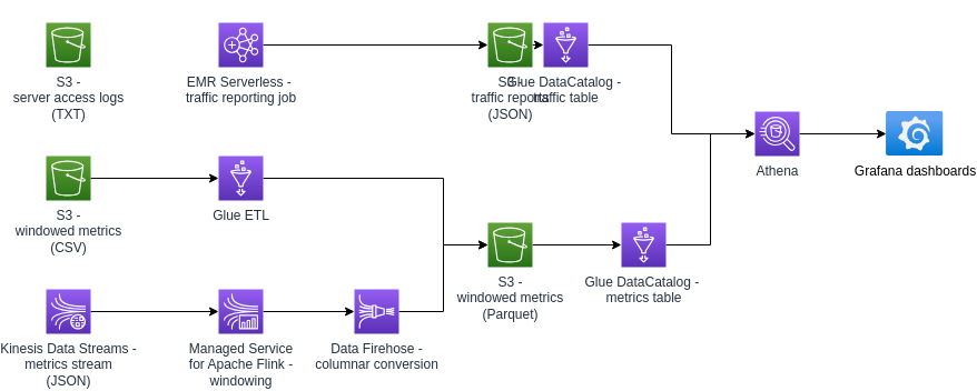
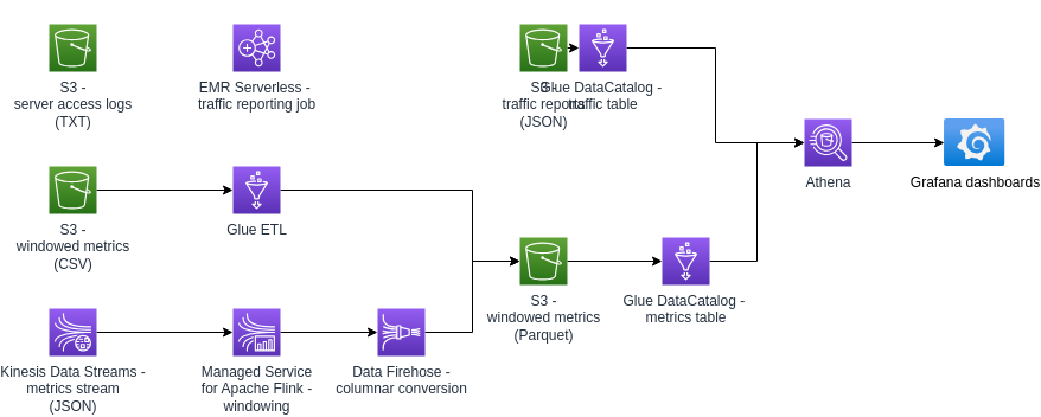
- <mxCell id="16" style="edgeStyle=orthogonalEdgeStyle;rounded=0;orthogonalLoop=1;jettySize=auto;html=1;exitX=1;exitY=0.5;exitDx=0;exitDy=0;exitPerimeter=0;entryX=0;entryY=0.5;entryDx=0;entryDy=0;entryPerimeter=0;" parent="1" source="17" target="23" edge="1"><mxGeometry relative="1" as="geometry" /></mxCell>
